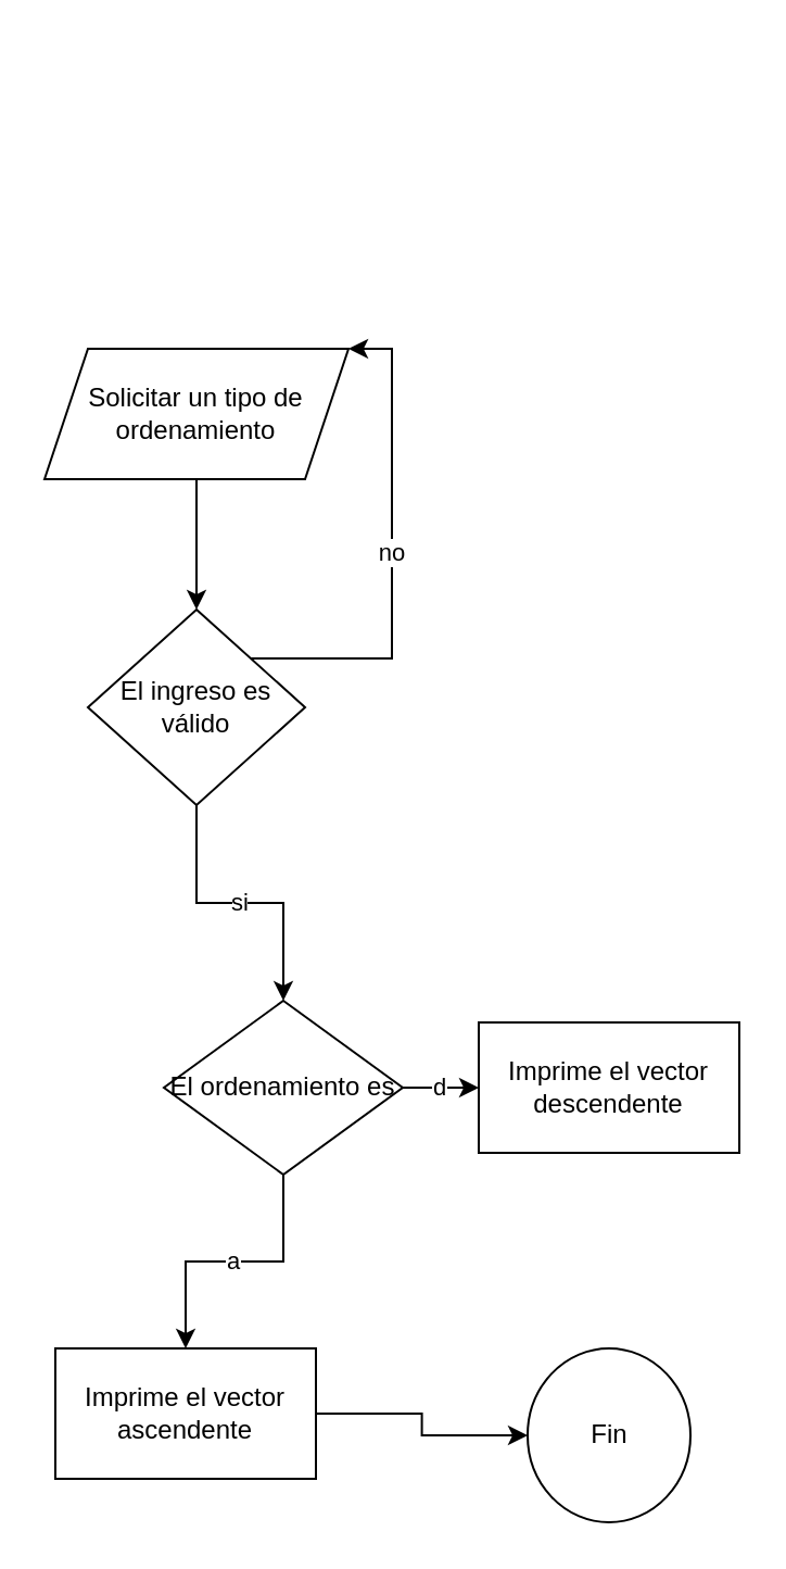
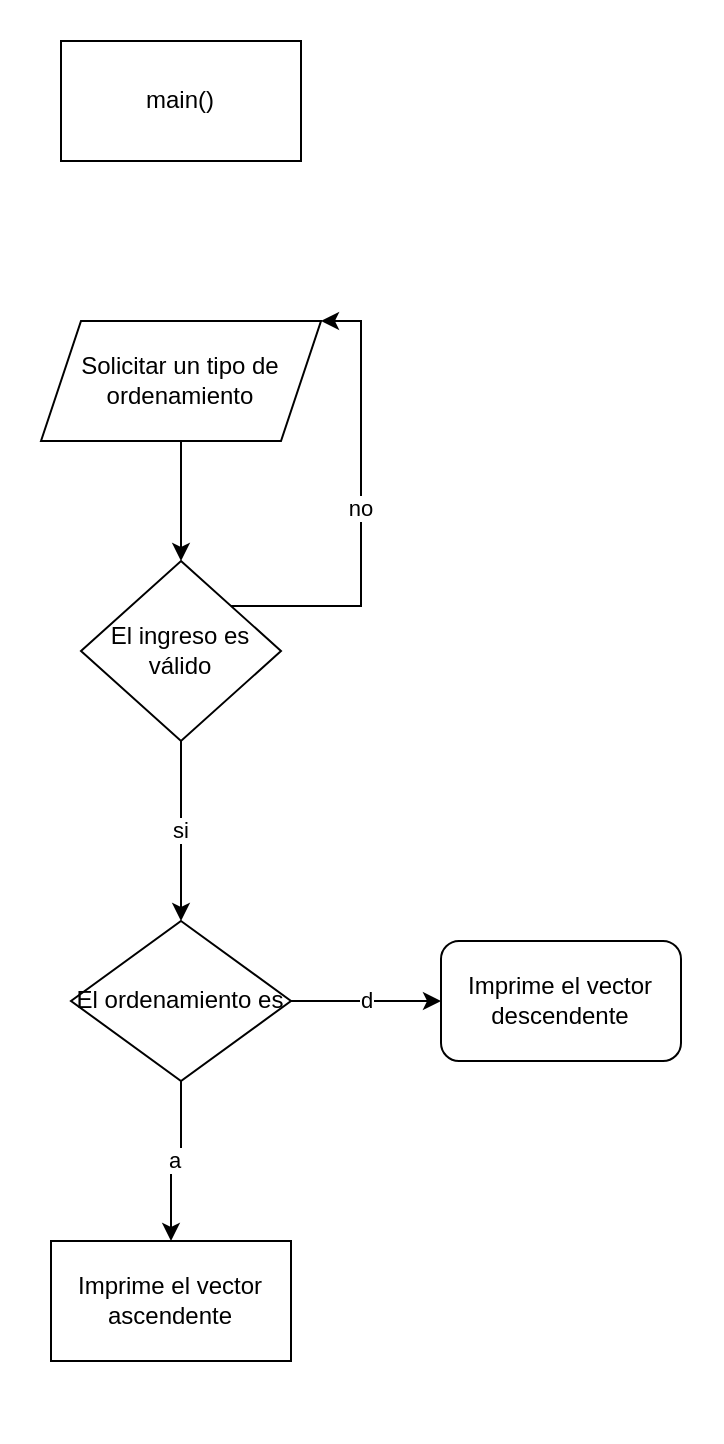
+ <mxCell id="2" value="main()" style="rounded=0;whiteSpace=wrap;html=1;" vertex="1" parent="1"><mxGeometry x="30" y="20" width="120" height="60" as="geometry" /></mxCell>
- <mxCell id="10" value="El ordenamiento es" style="rhombus;whiteSpace=wrap;html=1;rounded=0;" vertex="1" parent="1"><mxGeometry x="75" y="460" width="110" height="80" as="geometry" /></mxCell>
+ <mxCell id="10" value="El ordenamiento es" style="rhombus;whiteSpace=wrap;html=1;rounded=0;" vertex="1" parent="1"><mxGeometry x="35" y="460" width="110" height="80" as="geometry" /></mxCell>
- <mxCell id="13" value="Imprime el vector descendente" style="whiteSpace=wrap;html=1;rounded=0;" vertex="1" parent="1"><mxGeometry x="220" y="470" width="120" height="60" as="geometry" /></mxCell>
+ <mxCell id="13" value="Imprime el vector descendente" style="whiteSpace=wrap;html=1;rounded=1;" vertex="1" parent="1"><mxGeometry x="220" y="470" width="120" height="60" as="geometry" /></mxCell>
- <mxCell id="11" style="edgeStyle=orthogonalEdgeStyle;rounded=0;orthogonalLoop=1;jettySize=auto;html=1;exitX=1;exitY=0.5;exitDx=0;exitDy=0;" edge="1" parent="1" source="12" target="14"><mxGeometry relative="1" as="geometry" /></mxCell>
- <mxCell id="14" value="Fin" style="ellipse;whiteSpace=wrap;html=1;rounded=0;" vertex="1" parent="1"><mxGeometry x="242.5" y="620" width="75" height="80" as="geometry" /></mxCell>
